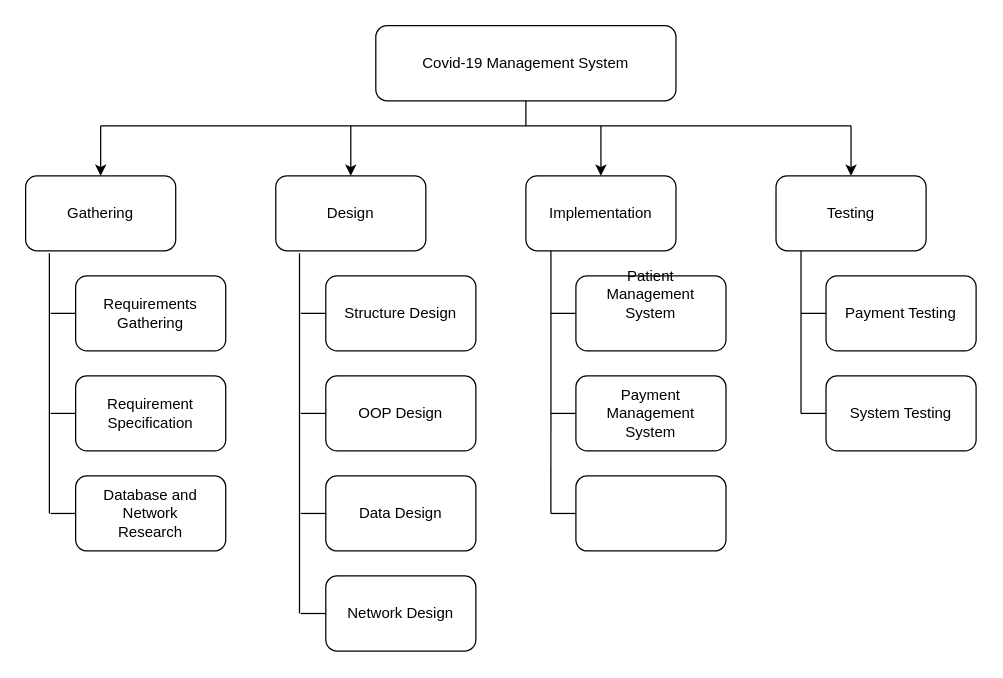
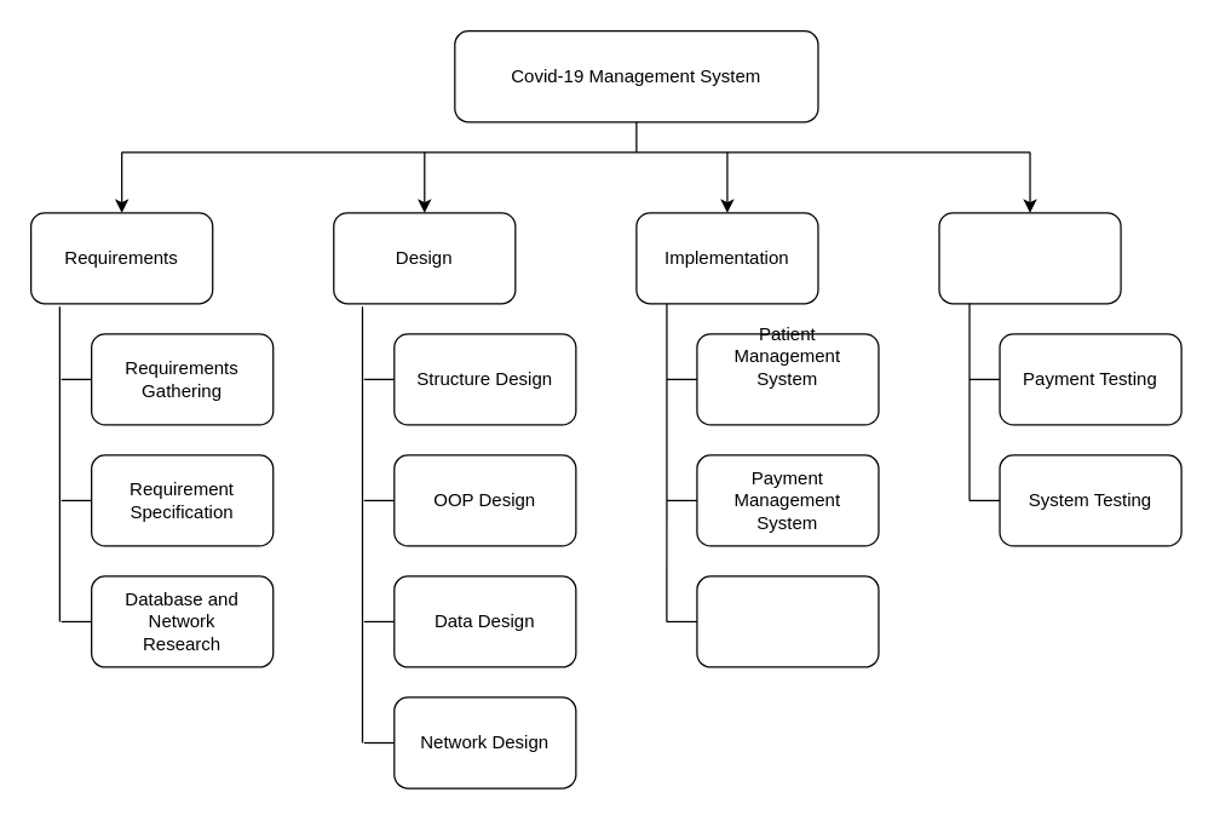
- <mxCell id="5" value="Gathering" style="text;html=1;strokeColor=none;fillColor=none;align=center;verticalAlign=middle;whiteSpace=wrap;rounded=0;" parent="1" vertex="1"><mxGeometry x="30" y="160" width="100" height="20" as="geometry" /></mxCell>
+ <mxCell id="5" value="Requirements" style="text;html=1;strokeColor=none;fillColor=none;align=center;verticalAlign=middle;whiteSpace=wrap;rounded=0;" parent="1" vertex="1"><mxGeometry x="30" y="160" width="100" height="20" as="geometry" /></mxCell>
- <mxCell id="12" value="Testing" style="text;html=1;strokeColor=none;fillColor=none;align=center;verticalAlign=middle;whiteSpace=wrap;rounded=0;" parent="1" vertex="1"><mxGeometry x="630" y="160" width="100" height="20" as="geometry" /></mxCell>
